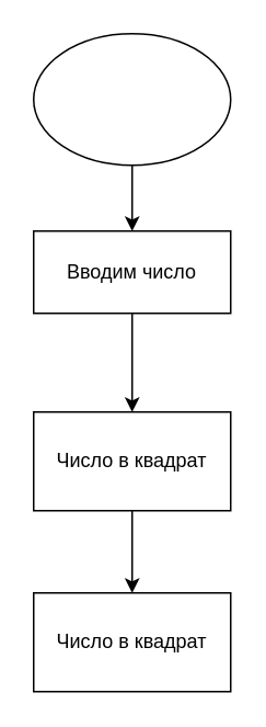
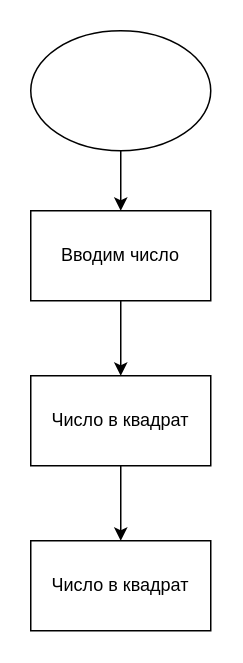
- <mxCell id="5" value="Вводим число" style="whiteSpace=wrap;html=1;" vertex="1" parent="1"><mxGeometry x="20" y="140" width="120" height="50" as="geometry" /></mxCell>
+ <mxCell id="5" value="Вводим число" style="whiteSpace=wrap;html=1;" vertex="1" parent="1"><mxGeometry x="20" y="140" width="120" height="60" as="geometry" /></mxCell>
